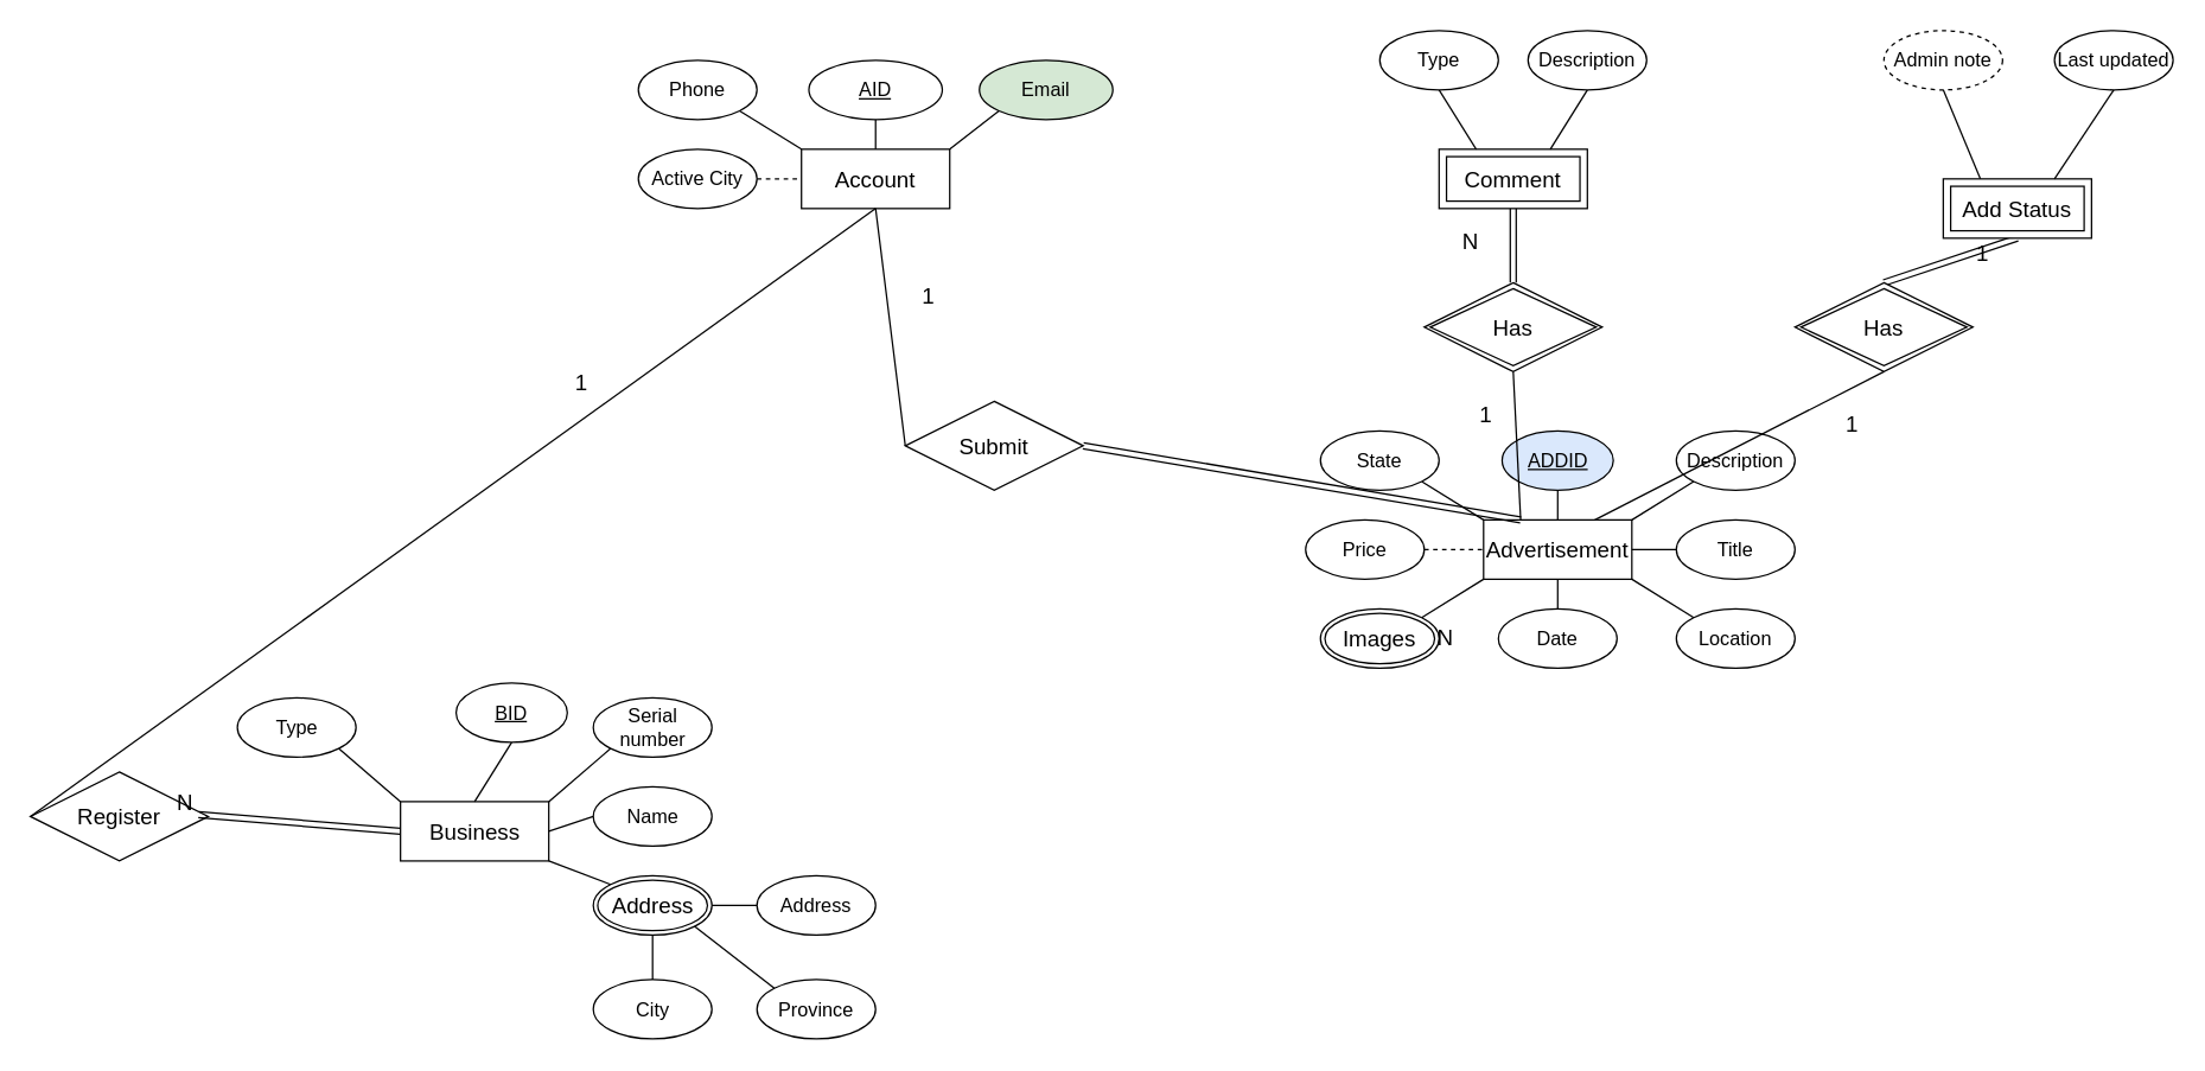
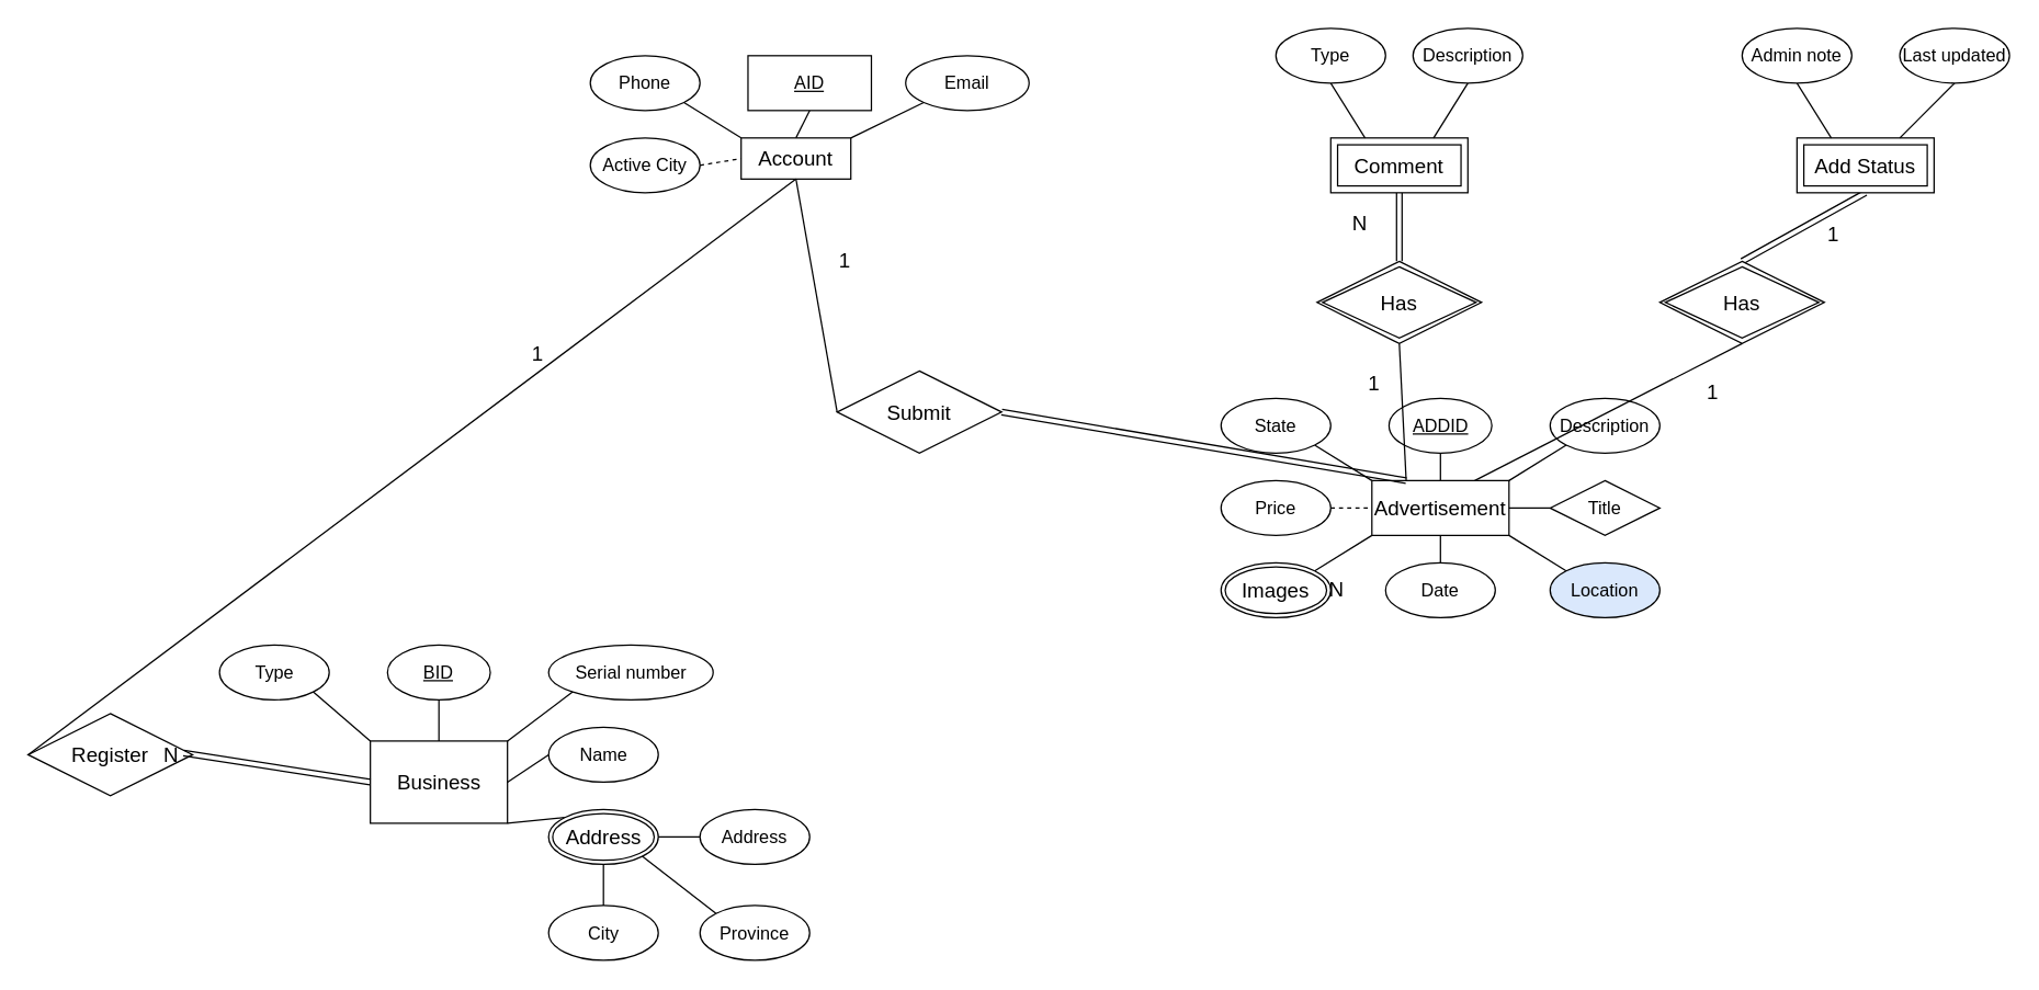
- <mxCell id="40" value="Admin note" style="ellipse;whiteSpace=wrap;html=1;align=center;fontSize=13;dashed=1;" vertex="1" parent="1"><mxGeometry x="1270" y="20" width="80" height="40" as="geometry" /></mxCell>
+ <mxCell id="40" value="Admin note" style="ellipse;whiteSpace=wrap;html=1;align=center;fontSize=13;" vertex="1" parent="1"><mxGeometry x="1270" y="20" width="80" height="40" as="geometry" /></mxCell>
- <mxCell id="8" value="AID" style="ellipse;whiteSpace=wrap;html=1;align=center;fontStyle=4;fontSize=13;" vertex="1" parent="1"><mxGeometry x="545" y="40" width="90" height="40" as="geometry" /></mxCell>
+ <mxCell id="8" value="AID" style="whiteSpace=wrap;html=1;align=center;fontStyle=4;fontSize=13;rounded=0;" vertex="1" parent="1"><mxGeometry x="545" y="40" width="90" height="40" as="geometry" /></mxCell>
- <mxCell id="4" value="Email" style="ellipse;whiteSpace=wrap;html=1;align=center;fontSize=13;fillColor=#d5e8d4;" vertex="1" parent="1"><mxGeometry x="660" y="40" width="90" height="40" as="geometry" /></mxCell>
+ <mxCell id="4" value="Email" style="ellipse;whiteSpace=wrap;html=1;align=center;fontSize=13;" vertex="1" parent="1"><mxGeometry x="660" y="40" width="90" height="40" as="geometry" /></mxCell>
- <mxCell id="2" value="Account" style="whiteSpace=wrap;html=1;align=center;fontSize=15;" parent="1" vertex="1"><mxGeometry x="540" y="100" width="100" height="40" as="geometry" /></mxCell>
+ <mxCell id="2" value="Account" style="whiteSpace=wrap;html=1;align=center;fontSize=15;" parent="1" vertex="1"><mxGeometry x="540" y="100" width="80" height="30" as="geometry" /></mxCell>
- <mxCell id="38" value="&lt;font style=&quot;font-size: 15px;&quot;&gt;Add Status&lt;/font&gt;" style="shape=ext;margin=3;double=1;whiteSpace=wrap;html=1;align=center;fontFamily=Helvetica;fontSize=13;fontColor=default;" vertex="1" parent="1"><mxGeometry x="1310" y="120" width="100" height="40" as="geometry" /></mxCell>
+ <mxCell id="38" value="&lt;font style=&quot;font-size: 15px;&quot;&gt;Add Status&lt;/font&gt;" style="shape=ext;margin=3;double=1;whiteSpace=wrap;html=1;align=center;fontFamily=Helvetica;fontSize=13;fontColor=default;" vertex="1" parent="1"><mxGeometry x="1310" y="100" width="100" height="40" as="geometry" /></mxCell>
- <mxCell id="17" value="ADDID" style="ellipse;whiteSpace=wrap;html=1;align=center;fontStyle=4;fontSize=13;fillColor=#dae8fc;" vertex="1" parent="1"><mxGeometry x="1012.5" y="290" width="75" height="40" as="geometry" /></mxCell>
+ <mxCell id="17" value="ADDID" style="ellipse;whiteSpace=wrap;html=1;align=center;fontStyle=4;fontSize=13;" vertex="1" parent="1"><mxGeometry x="1012.5" y="290" width="75" height="40" as="geometry" /></mxCell>
- <mxCell id="18" value="Price" style="ellipse;whiteSpace=wrap;html=1;align=center;fontSize=13;" vertex="1" parent="1"><mxGeometry x="880" y="350" width="80" height="40" as="geometry" /></mxCell>
+ <mxCell id="18" value="Price" style="ellipse;whiteSpace=wrap;html=1;align=center;fontSize=13;" vertex="1" parent="1"><mxGeometry x="890" y="350" width="80" height="40" as="geometry" /></mxCell>
- <mxCell id="13" value="Title" style="ellipse;whiteSpace=wrap;html=1;align=center;fontSize=13;" vertex="1" parent="1"><mxGeometry x="1130" y="350" width="80" height="40" as="geometry" /></mxCell>
+ <mxCell id="13" value="Title" style="rhombus;whiteSpace=wrap;html=1;align=center;fontSize=13;" vertex="1" parent="1"><mxGeometry x="1130" y="350" width="80" height="40" as="geometry" /></mxCell>
- <mxCell id="23" value="Location" style="ellipse;whiteSpace=wrap;html=1;align=center;fontSize=13;" vertex="1" parent="1"><mxGeometry x="1130" y="410" width="80" height="40" as="geometry" /></mxCell>
+ <mxCell id="23" value="Location" style="ellipse;whiteSpace=wrap;html=1;align=center;fontSize=13;fillColor=#dae8fc;" vertex="1" parent="1"><mxGeometry x="1130" y="410" width="80" height="40" as="geometry" /></mxCell>
- <mxCell id="32" value="BID" style="ellipse;whiteSpace=wrap;html=1;align=center;fontStyle=4;fontSize=13;" vertex="1" parent="1"><mxGeometry x="307.1" y="460" width="75" height="40" as="geometry" /></mxCell>
+ <mxCell id="32" value="BID" style="ellipse;whiteSpace=wrap;html=1;align=center;fontStyle=4;fontSize=13;" vertex="1" parent="1"><mxGeometry x="282.1" y="470" width="75" height="40" as="geometry" /></mxCell>
- <mxCell id="34" value="Serial number" style="ellipse;whiteSpace=wrap;html=1;align=center;fontFamily=Helvetica;fontSize=13;fontColor=default;" vertex="1" parent="1"><mxGeometry x="399.6" y="470" width="80" height="40" as="geometry" /></mxCell>
+ <mxCell id="34" value="Serial number" style="ellipse;whiteSpace=wrap;html=1;align=center;fontFamily=Helvetica;fontSize=13;fontColor=default;" vertex="1" parent="1"><mxGeometry x="399.6" y="470" width="120" height="40" as="geometry" /></mxCell>
- <mxCell id="26" value="Business" style="whiteSpace=wrap;html=1;align=center;fontSize=15;" vertex="1" parent="1"><mxGeometry x="269.6" y="540" width="100" height="40" as="geometry" /></mxCell>
+ <mxCell id="26" value="Business" style="whiteSpace=wrap;html=1;align=center;fontSize=15;" vertex="1" parent="1"><mxGeometry x="269.6" y="540" width="100" height="60" as="geometry" /></mxCell>
